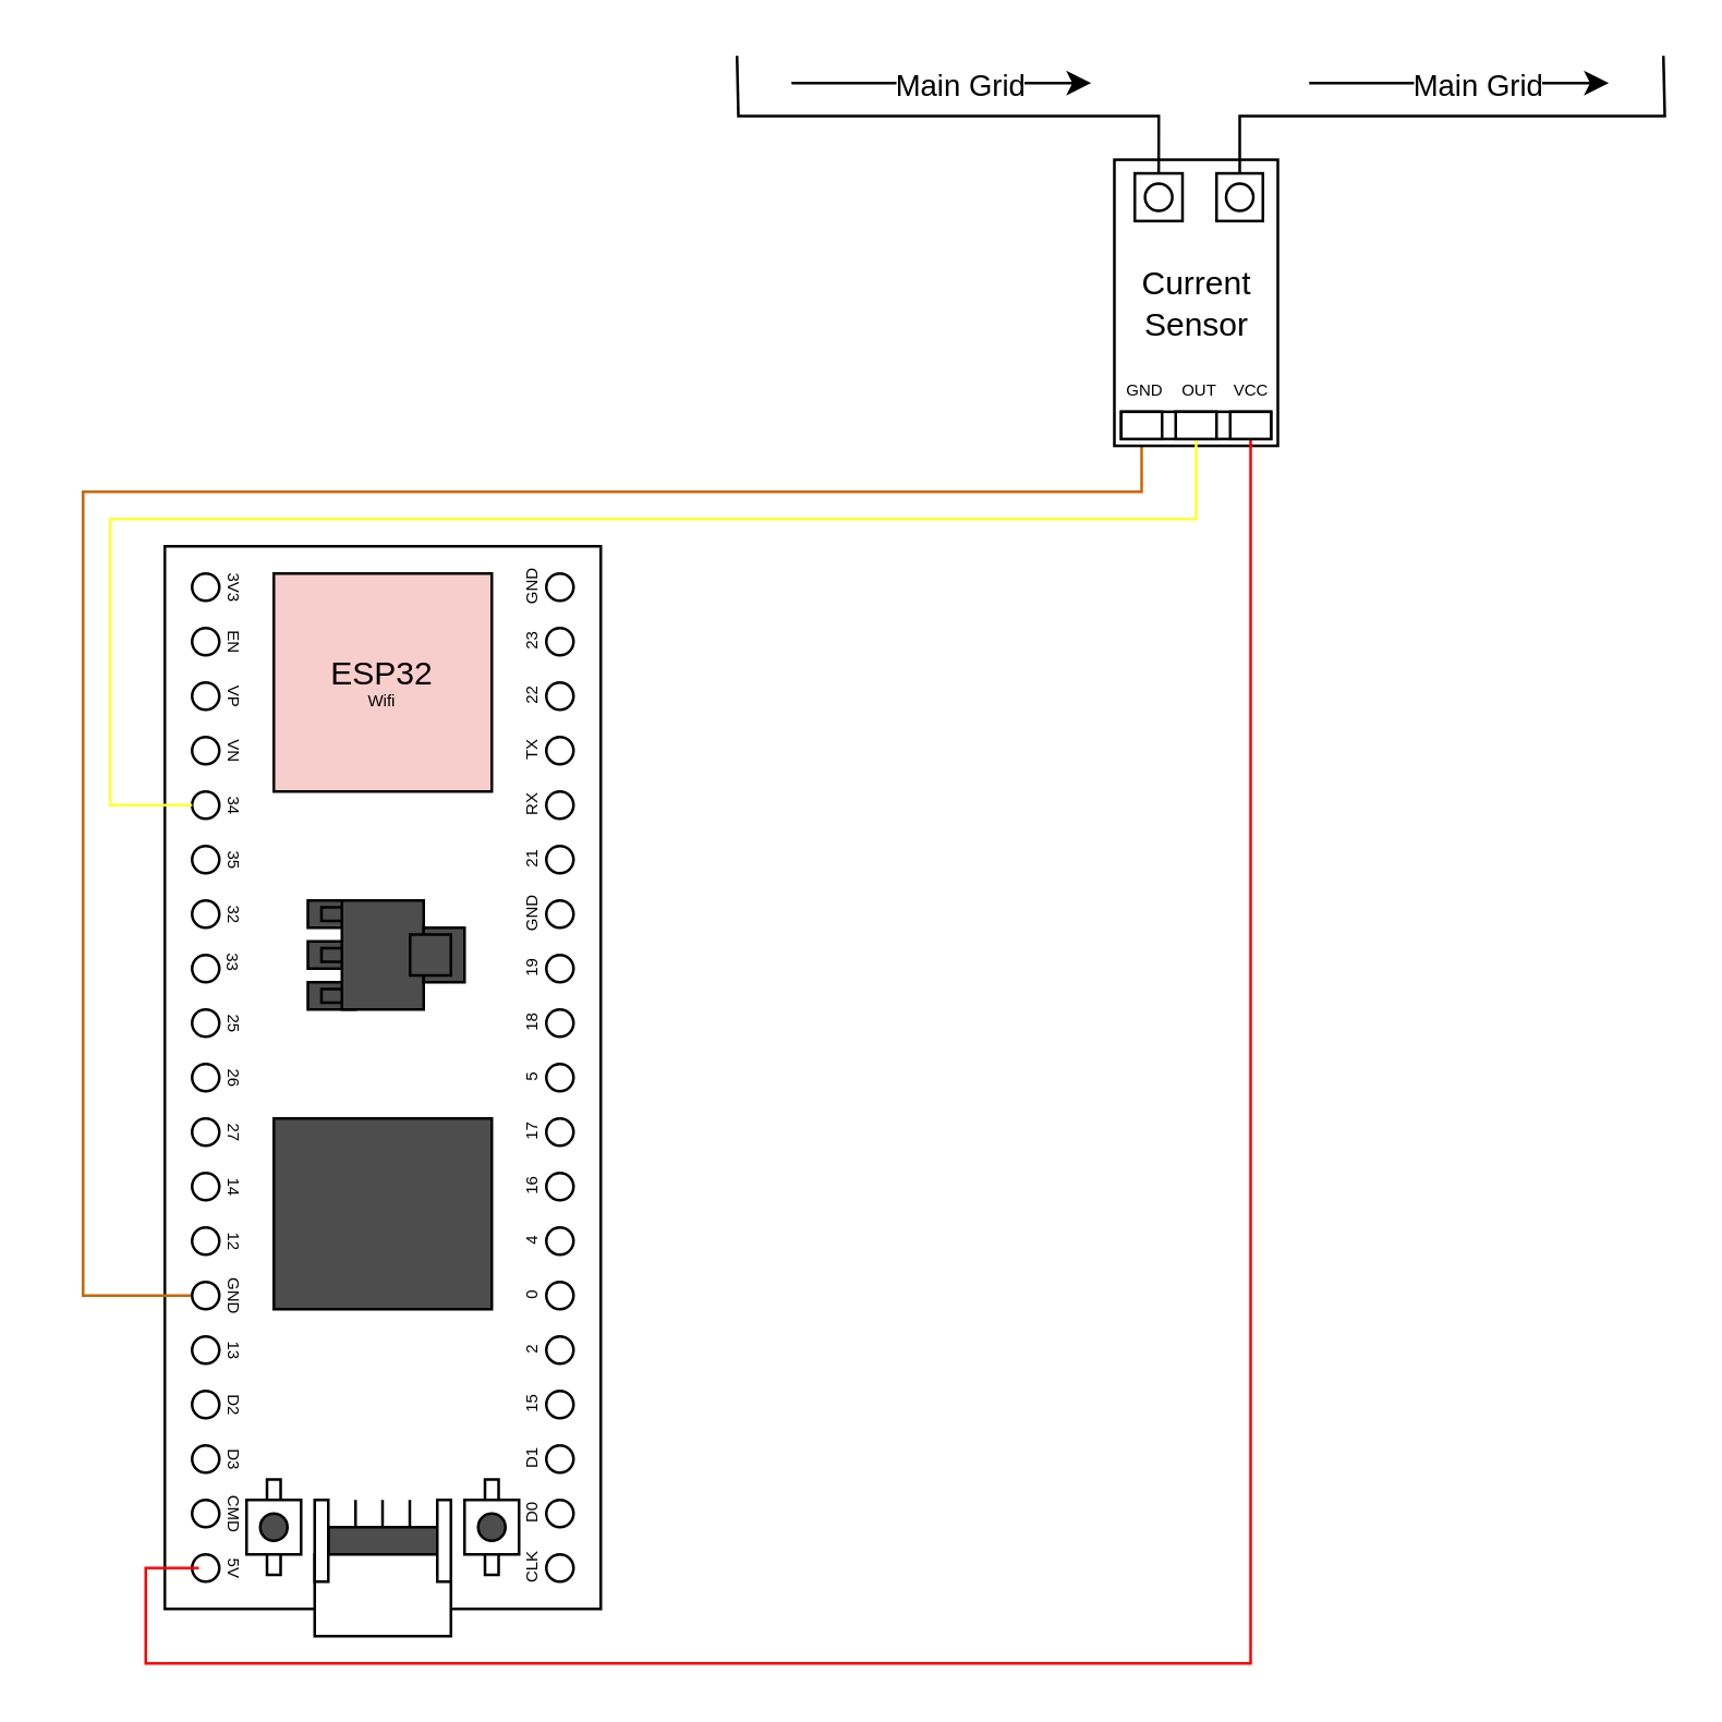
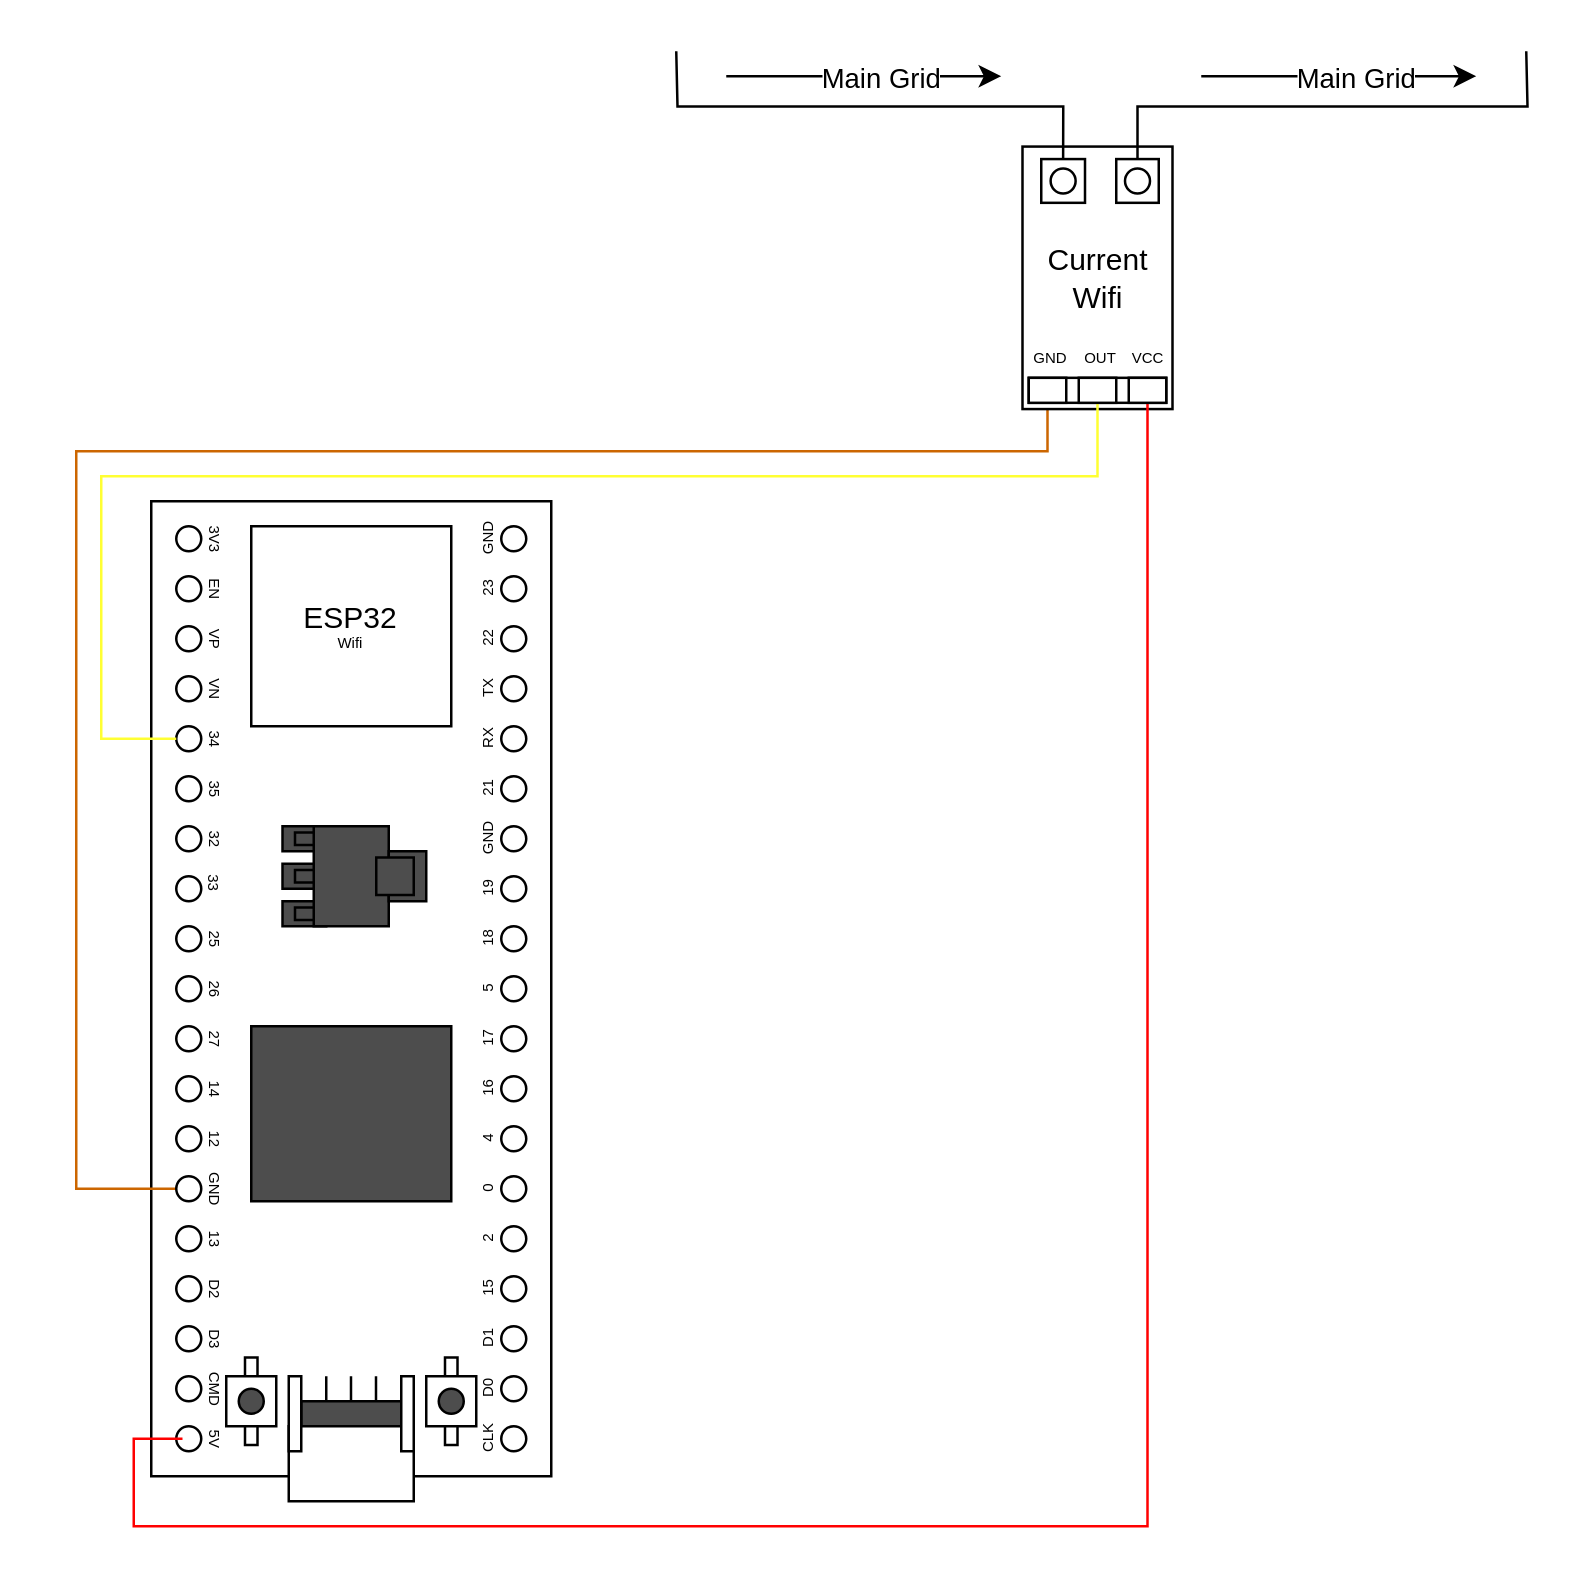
- <mxCell id="114" value="Current Sensor" style="text;html=1;align=center;verticalAlign=middle;whiteSpace=wrap;rounded=0;" vertex="1" parent="1"><mxGeometry x="408.5" y="95.63" width="60" height="30" as="geometry" /></mxCell>
+ <mxCell id="114" value="Current Wifi" style="text;html=1;align=center;verticalAlign=middle;whiteSpace=wrap;rounded=0;" vertex="1" parent="1"><mxGeometry x="408.5" y="95.63" width="60" height="30" as="geometry" /></mxCell>
- <mxCell id="43" value="ESP32&lt;div style=&quot;font-size: 6px;&quot;&gt;Wifi&lt;/div&gt;" style="rounded=0;whiteSpace=wrap;html=1;fillColor=#f8cecc;" vertex="1" parent="1"><mxGeometry x="100" y="210" width="80" height="80" as="geometry" /></mxCell>
+ <mxCell id="43" value="ESP32&lt;div style=&quot;font-size: 6px;&quot;&gt;Wifi&lt;/div&gt;" style="rounded=0;whiteSpace=wrap;html=1;" vertex="1" parent="1"><mxGeometry x="100" y="210" width="80" height="80" as="geometry" /></mxCell>
